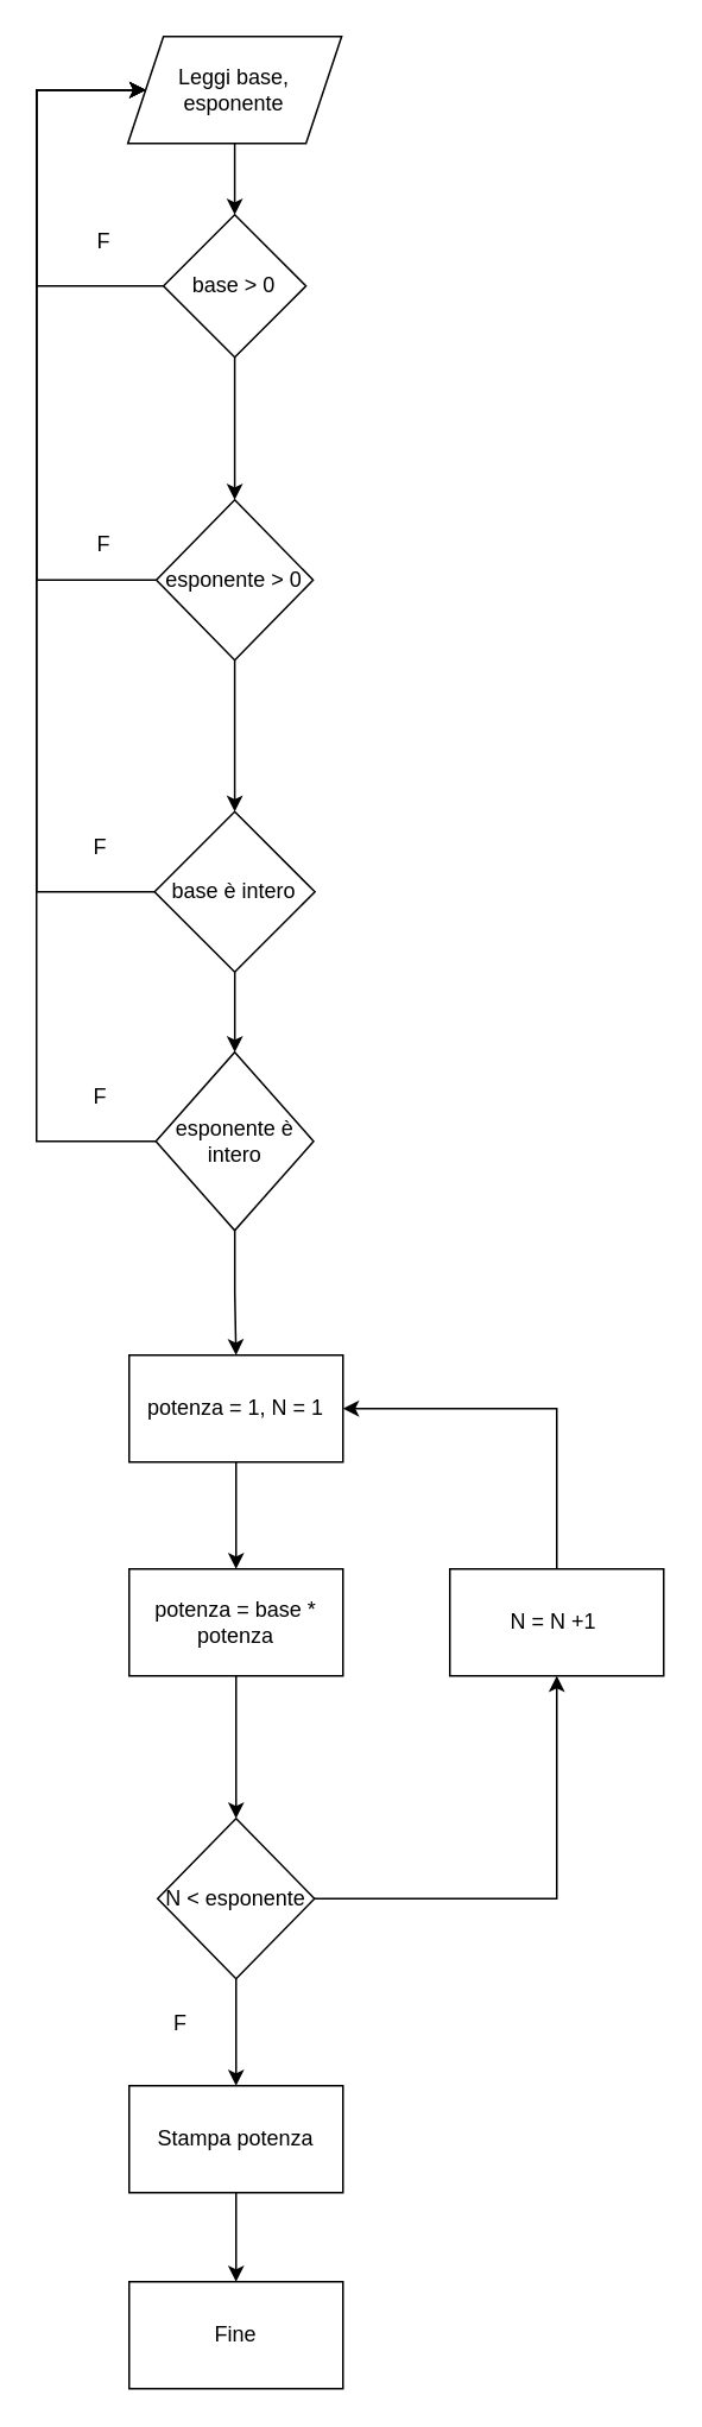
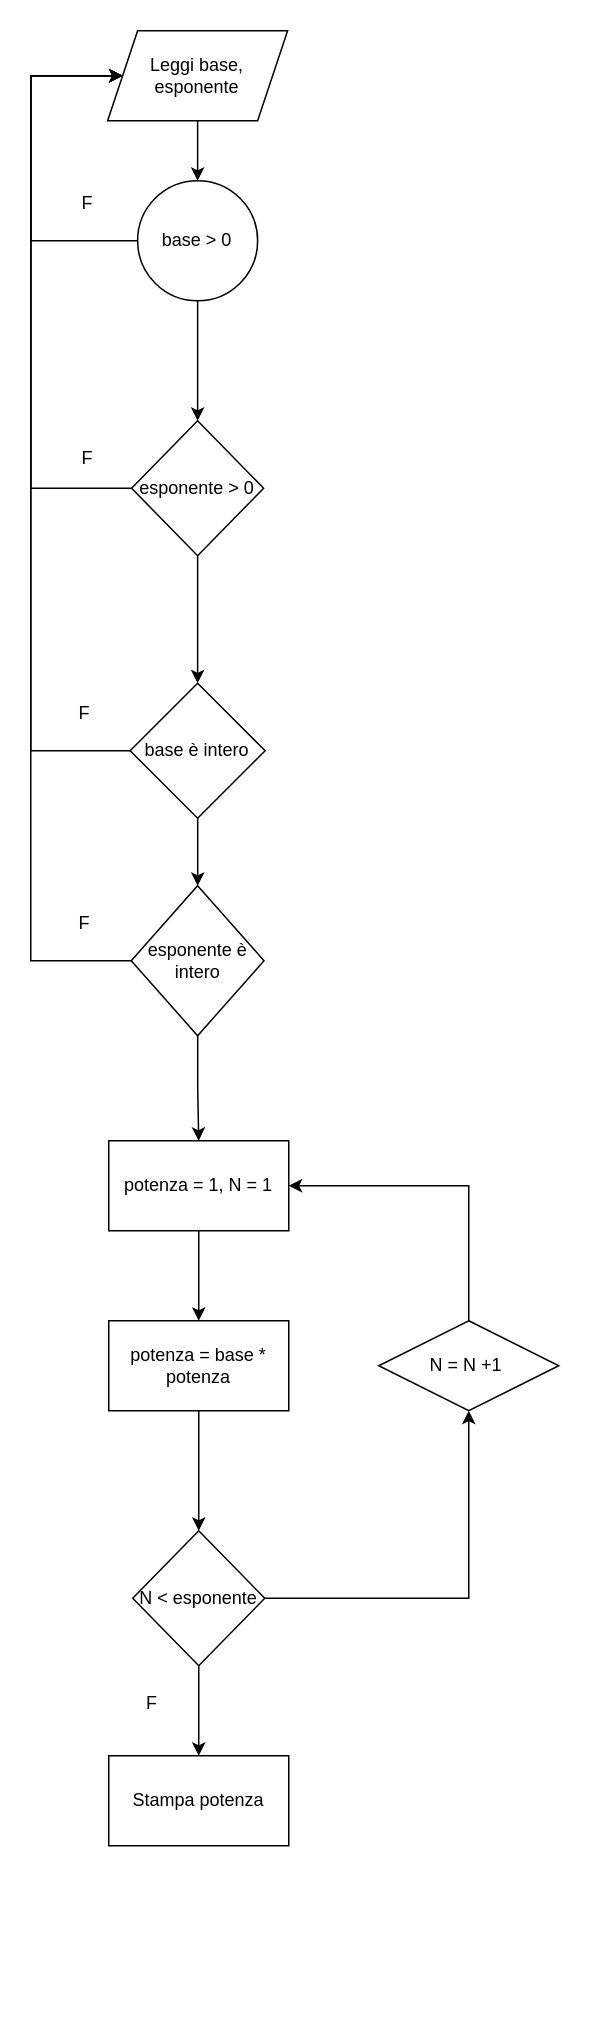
- <mxCell id="6" value="base &amp;gt; 0" style="rhombus;whiteSpace=wrap;html=1;" vertex="1" parent="1"><mxGeometry x="91.25" y="120" width="80" height="80" as="geometry" /></mxCell>
+ <mxCell id="6" value="base &amp;gt; 0" style="ellipse;whiteSpace=wrap;html=1;" vertex="1" parent="1"><mxGeometry x="91.25" y="120" width="80" height="80" as="geometry" /></mxCell>
- <mxCell id="28" value="N = N +1&amp;nbsp;" style="rounded=0;whiteSpace=wrap;html=1;" vertex="1" parent="1"><mxGeometry x="252" y="880" width="120" height="60" as="geometry" /></mxCell>
+ <mxCell id="28" value="N = N +1&amp;nbsp;" style="rhombus;whiteSpace=wrap;html=1;" vertex="1" parent="1"><mxGeometry x="252" y="880" width="120" height="60" as="geometry" /></mxCell>
- <mxCell id="29" value="" style="edgeStyle=orthogonalEdgeStyle;rounded=0;orthogonalLoop=1;jettySize=auto;html=1;" edge="1" parent="1" source="30" target="31"><mxGeometry relative="1" as="geometry" /></mxCell>
- <mxCell id="31" value="Fine" style="whiteSpace=wrap;html=1;" vertex="1" parent="1"><mxGeometry x="72" y="1280" width="120" height="60" as="geometry" /></mxCell>
